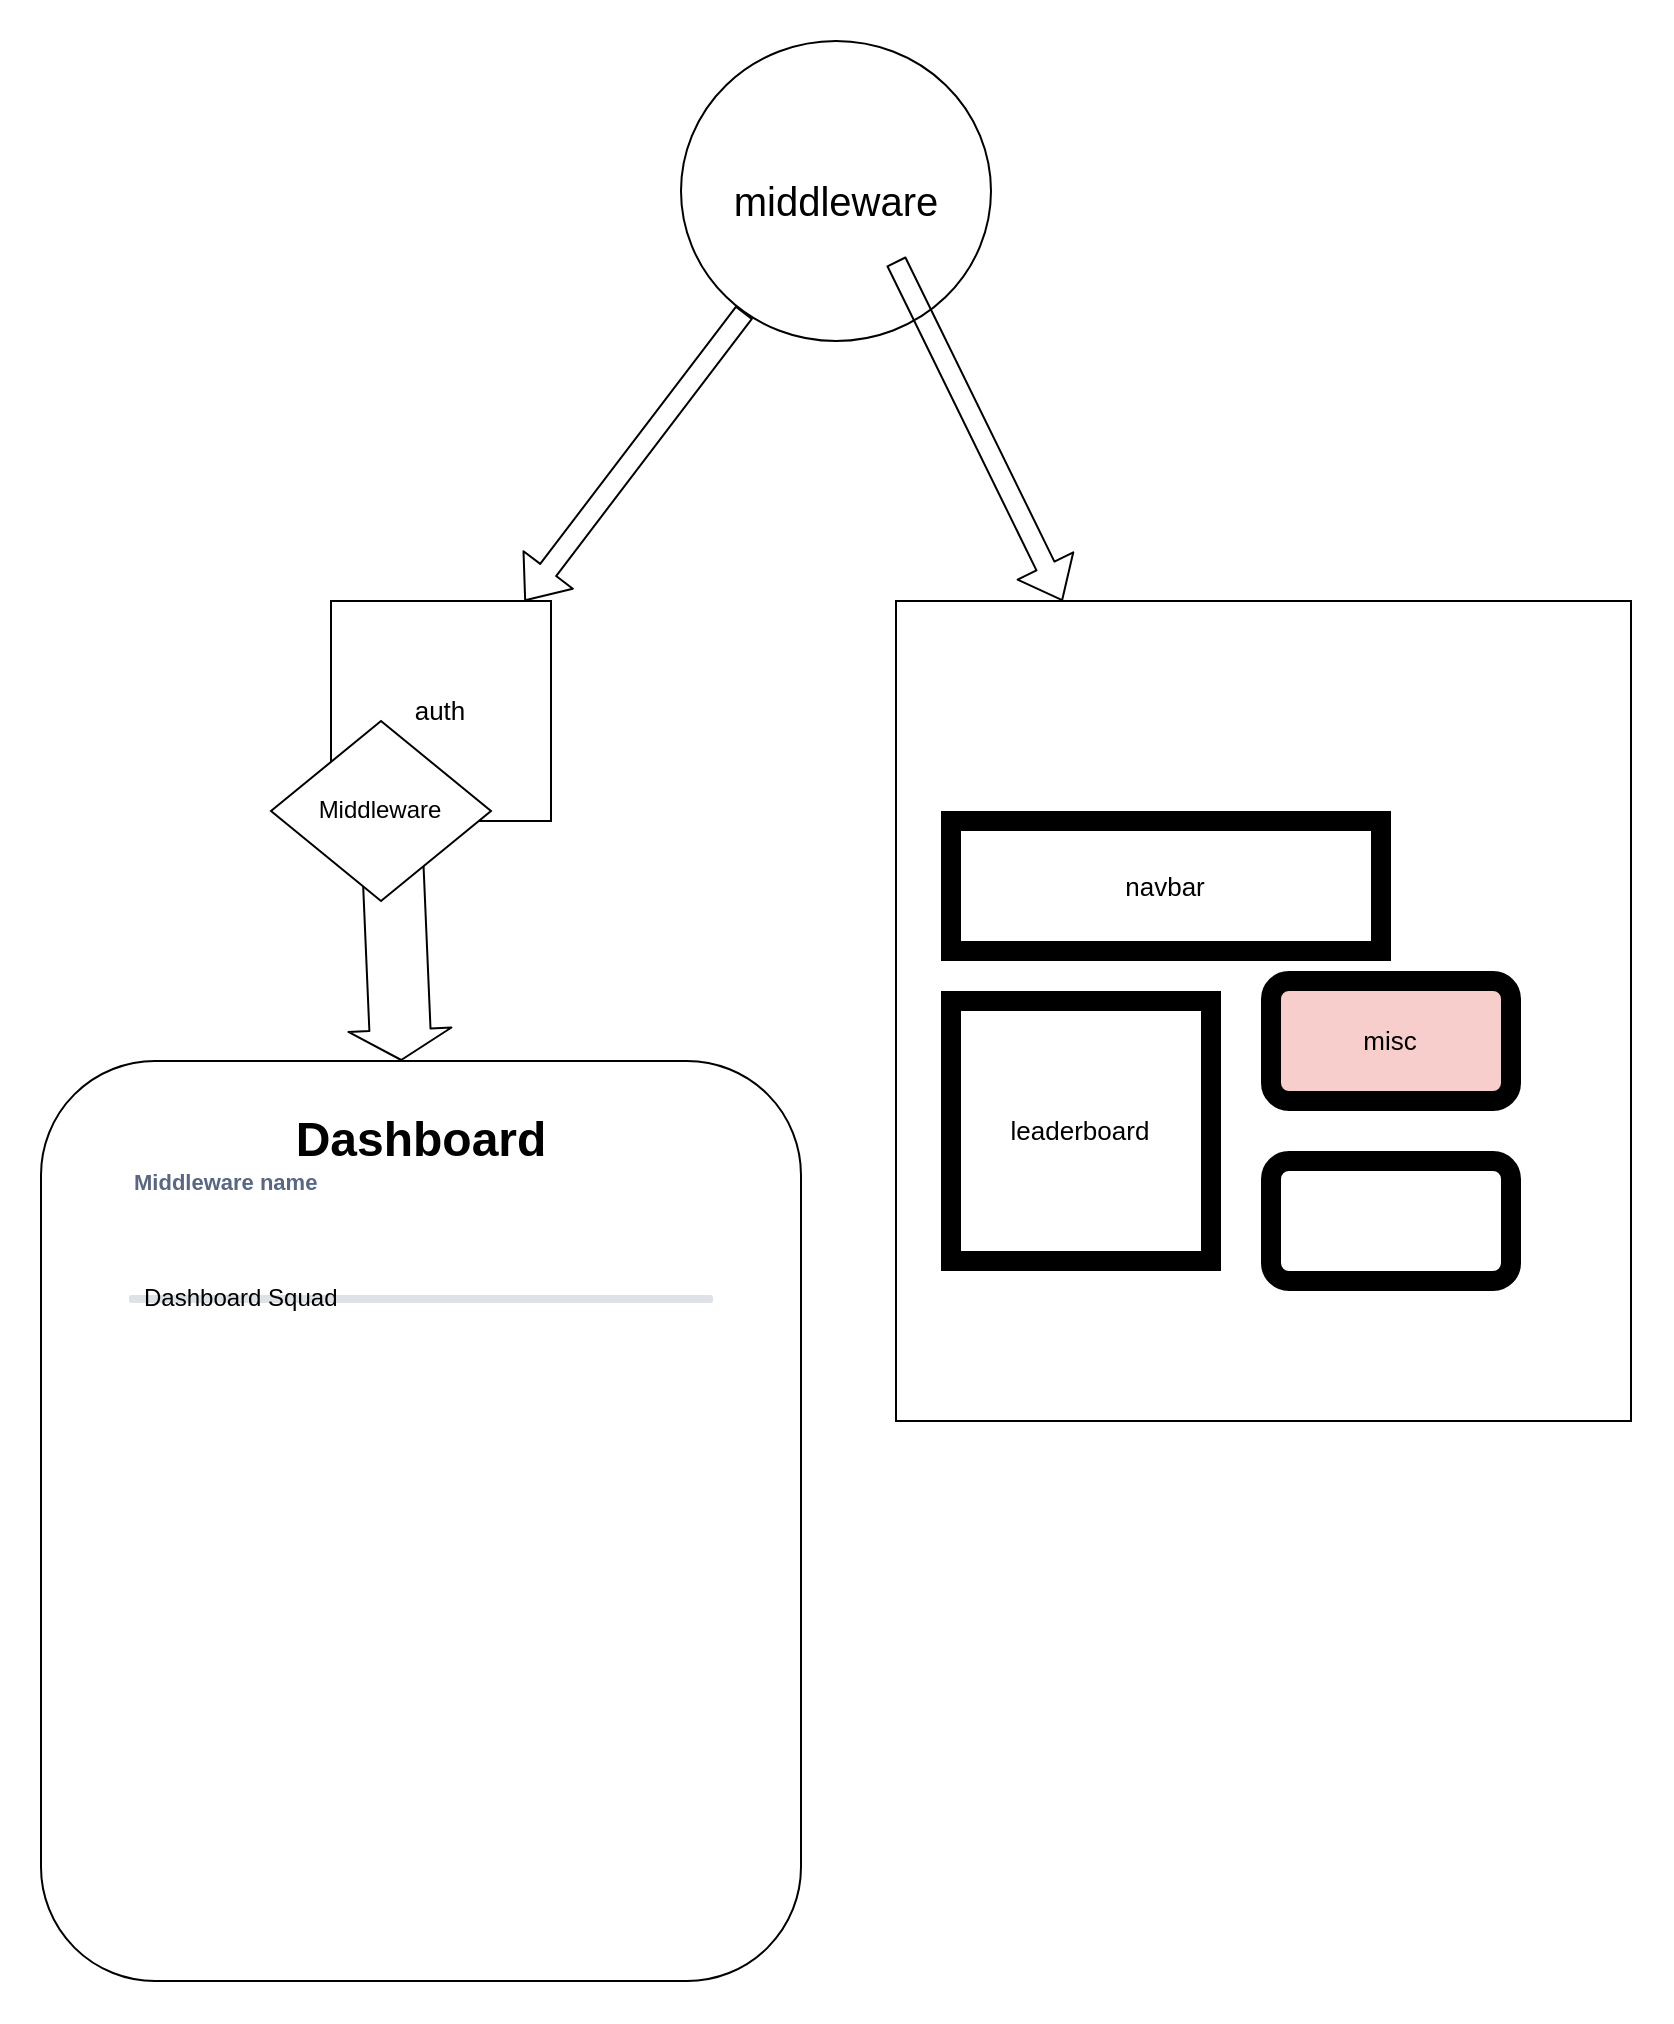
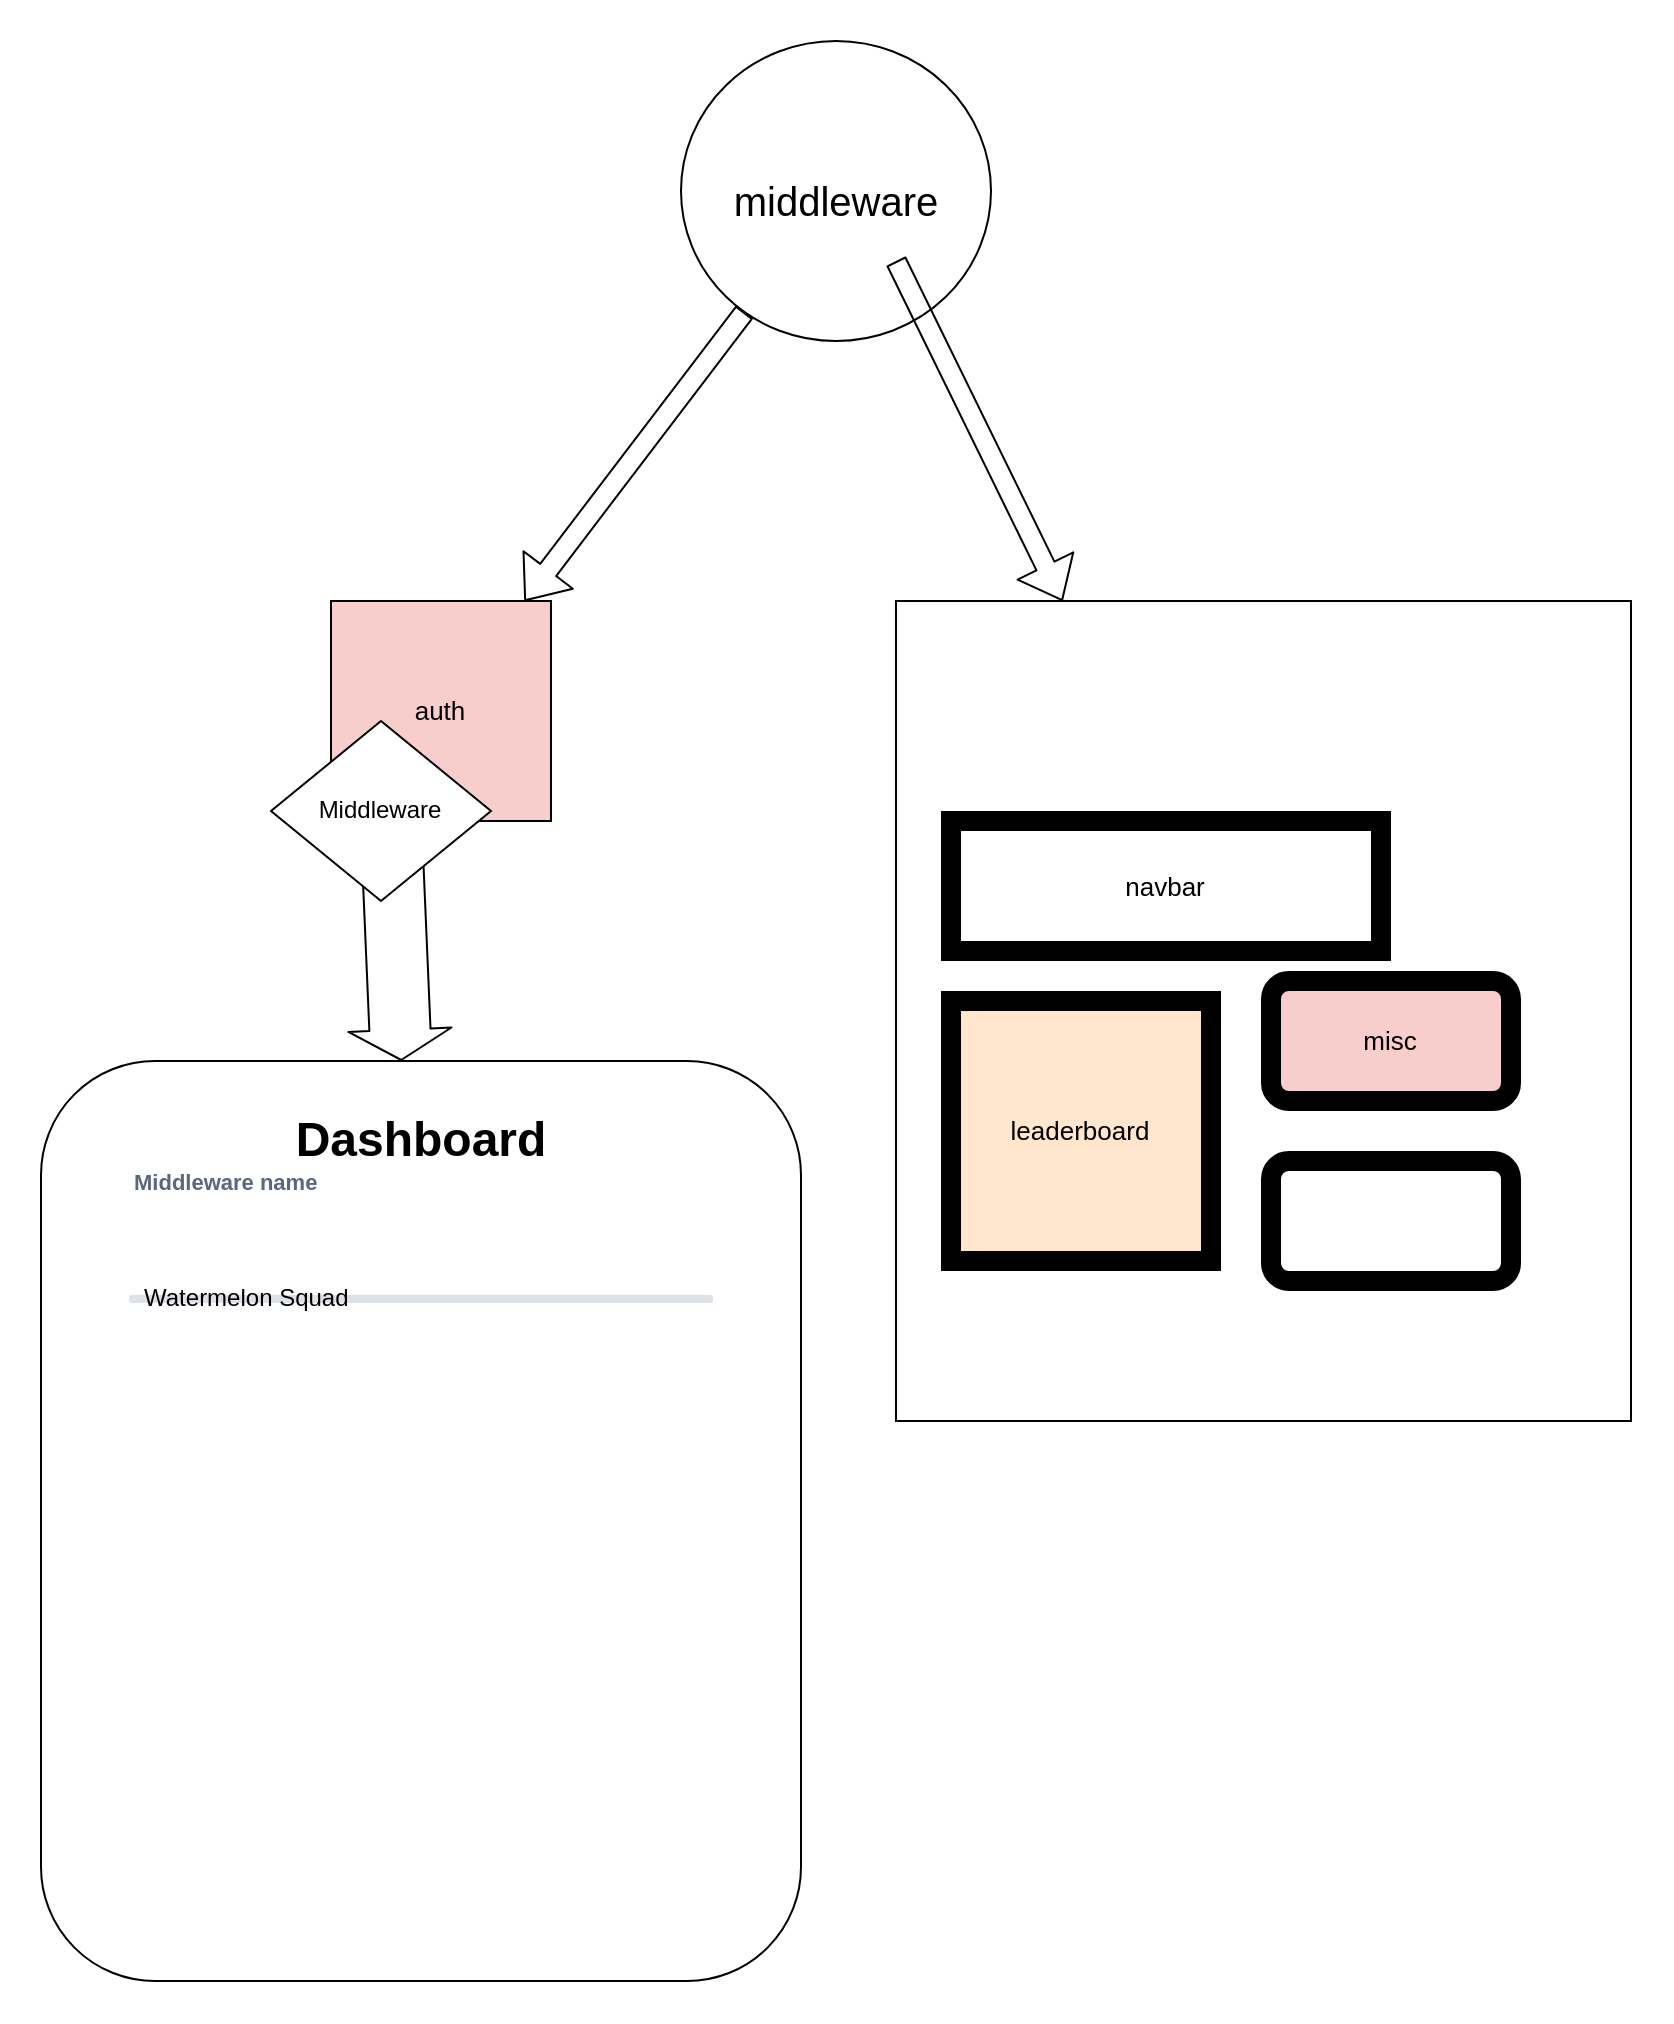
- <mxCell id="3" value="&lt;font style=&quot;font-size: 13px;&quot;&gt;auth&lt;/font&gt;" style="whiteSpace=wrap;html=1;aspect=fixed;" parent="1" vertex="1"><mxGeometry x="165" y="300" width="110" height="110" as="geometry" /></mxCell>
+ <mxCell id="3" value="&lt;font style=&quot;font-size: 13px;&quot;&gt;auth&lt;/font&gt;" style="whiteSpace=wrap;html=1;aspect=fixed;fillColor=#f8cecc;" parent="1" vertex="1"><mxGeometry x="165" y="300" width="110" height="110" as="geometry" /></mxCell>
- <mxCell id="9" value="leaderboard" style="whiteSpace=wrap;html=1;aspect=fixed;strokeWidth=10;fontSize=13;" parent="1" vertex="1"><mxGeometry x="475" y="500" width="130" height="130" as="geometry" /></mxCell>
+ <mxCell id="9" value="leaderboard" style="whiteSpace=wrap;html=1;aspect=fixed;strokeWidth=10;fontSize=13;fillColor=#ffe6cc;" parent="1" vertex="1"><mxGeometry x="475" y="500" width="130" height="130" as="geometry" /></mxCell>
- <mxCell id="17" value="Dashboard Squad" style="rounded=1;arcSize=9;fillColor=#F7F8F9;align=left;spacingLeft=5;strokeColor=#DEE1E6;html=1;strokeWidth=2;fontSize=12" vertex="1" parent="1"><mxGeometry x="65" y="648" width="290" height="2" as="geometry" /></mxCell>
+ <mxCell id="17" value="Watermelon Squad" style="rounded=1;arcSize=9;fillColor=#F7F8F9;align=left;spacingLeft=5;strokeColor=#DEE1E6;html=1;strokeWidth=2;fontSize=12" vertex="1" parent="1"><mxGeometry x="65" y="648" width="290" height="2" as="geometry" /></mxCell>
